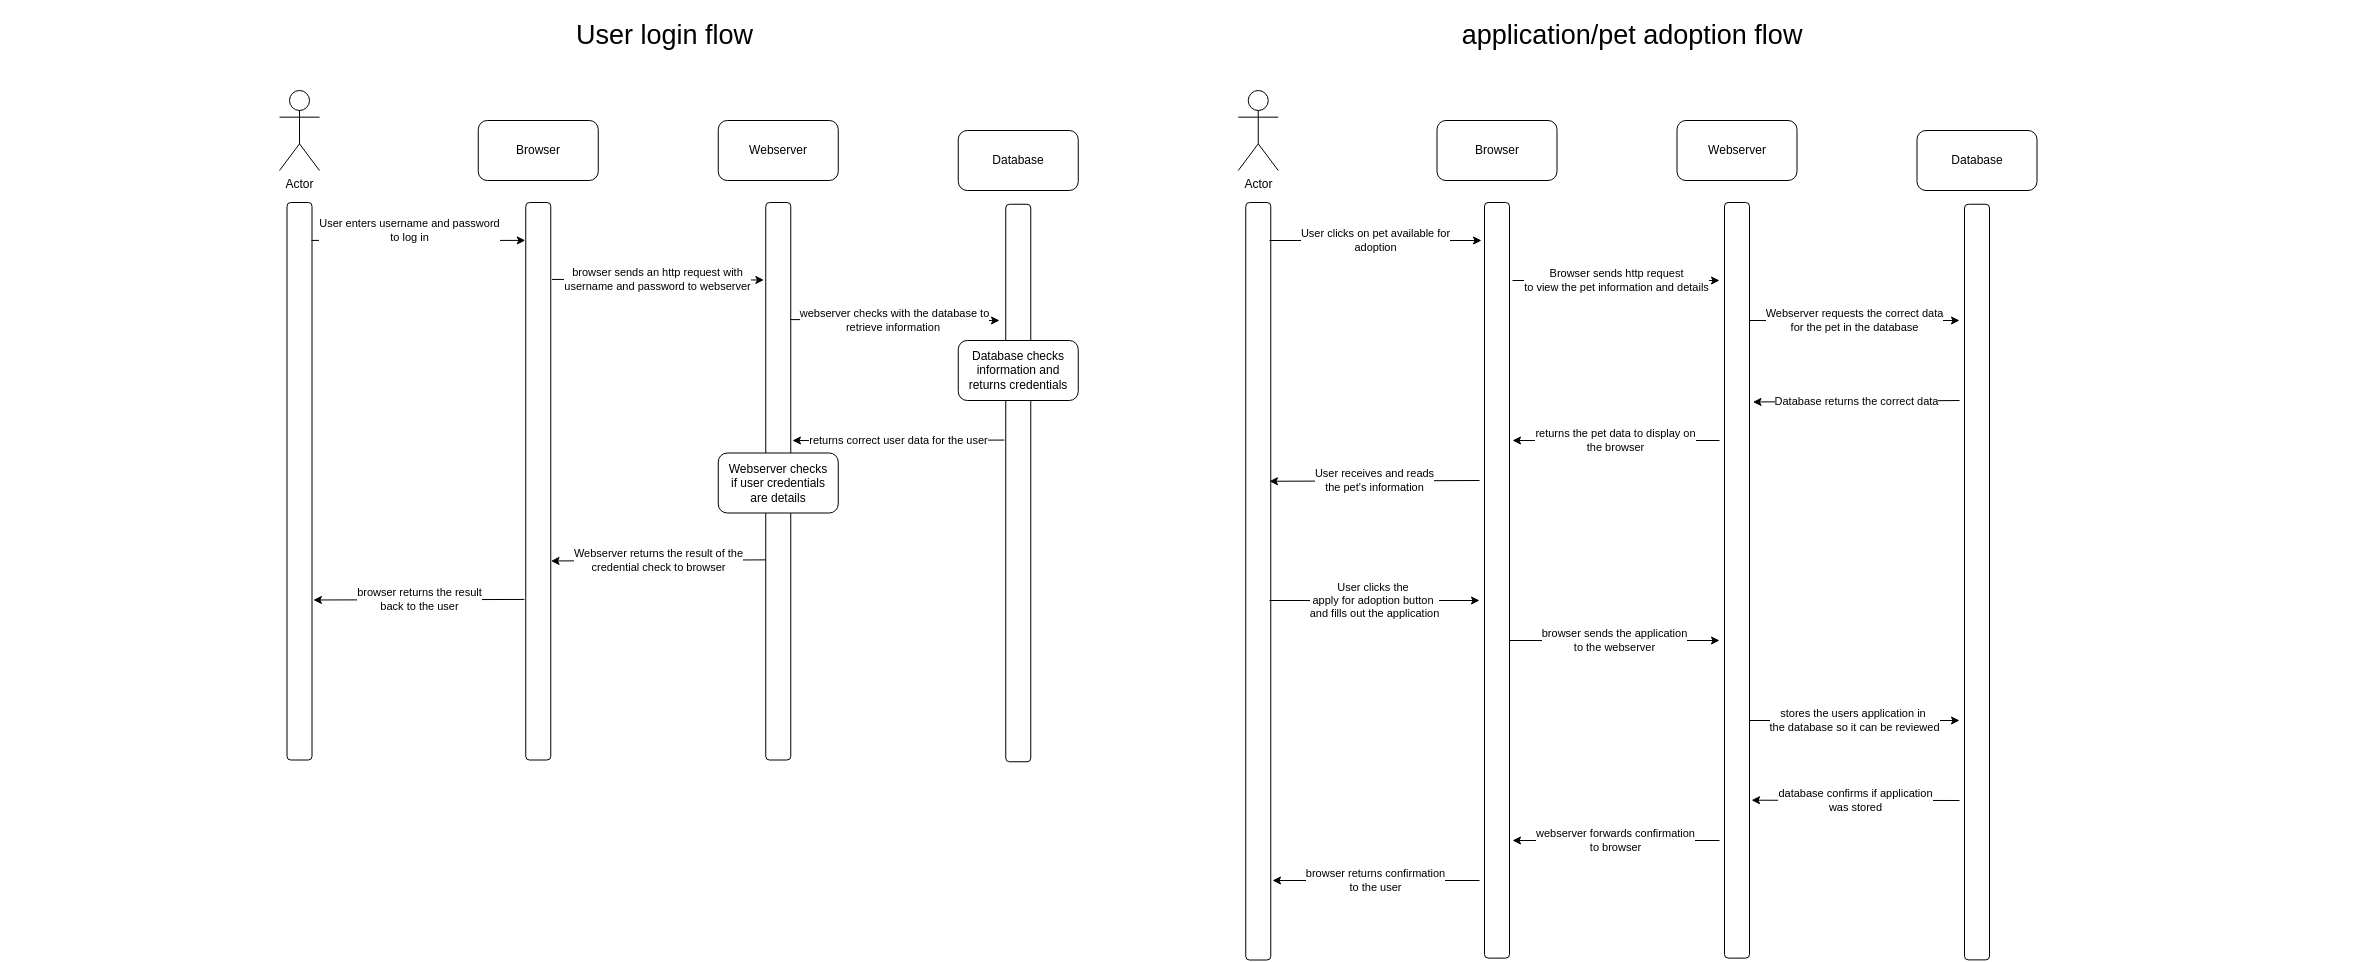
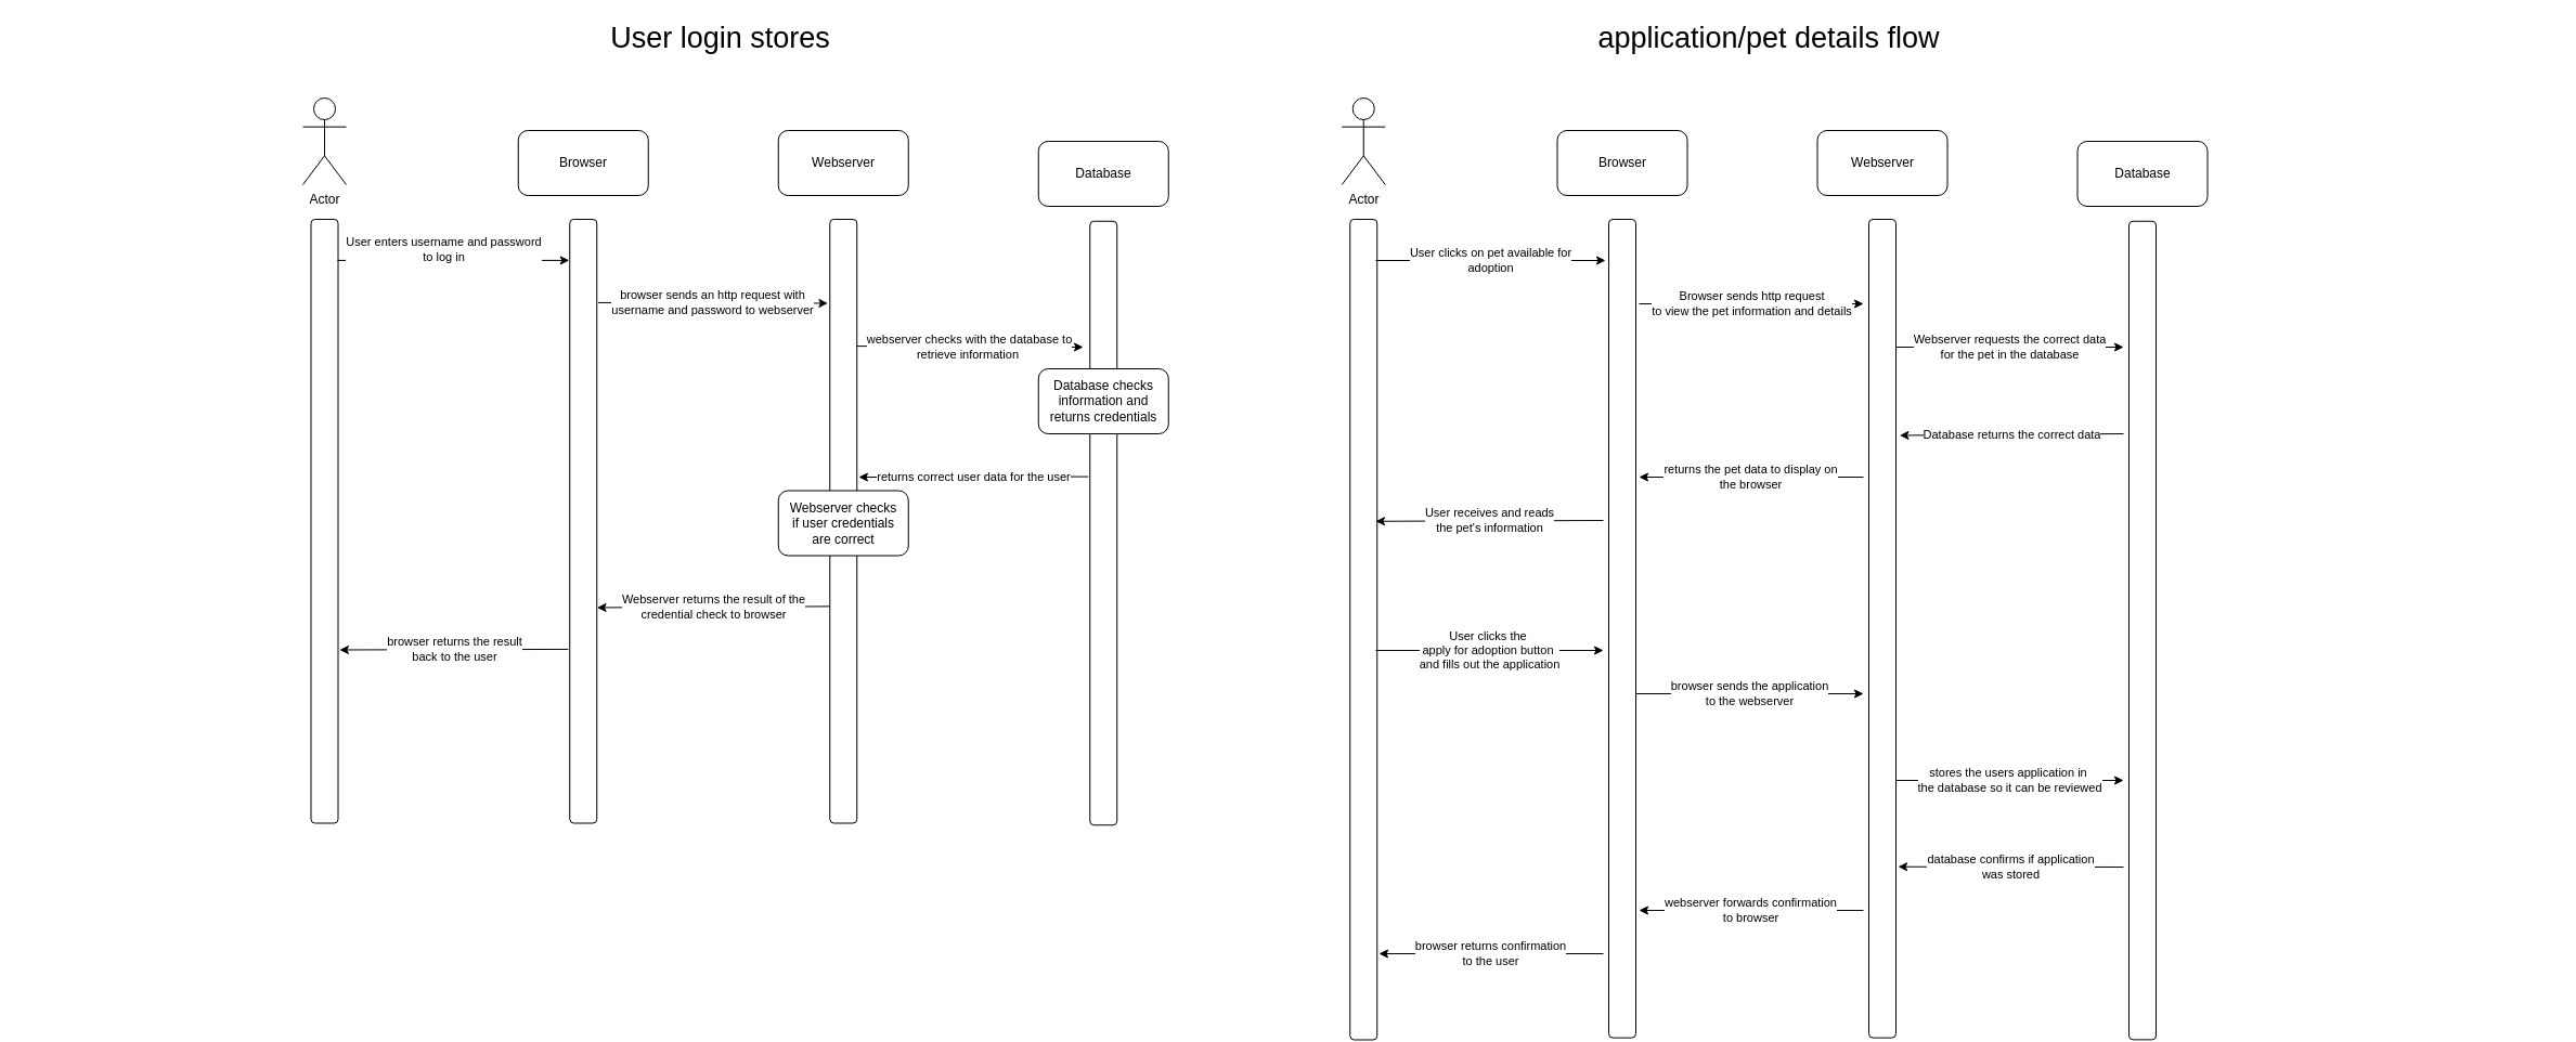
- <mxCell id="18" value="&lt;font style=&quot;font-size: 27px;&quot;&gt;User login flow&lt;/font&gt;" style="text;html=1;align=center;verticalAlign=middle;whiteSpace=wrap;rounded=0;" vertex="1" parent="1"><mxGeometry x="519" y="20" width="291.25" height="30" as="geometry" /></mxCell>
+ <mxCell id="18" value="&lt;font style=&quot;font-size: 27px;&quot;&gt;User login stores&lt;/font&gt;" style="text;html=1;align=center;verticalAlign=middle;whiteSpace=wrap;rounded=0;" vertex="1" parent="1"><mxGeometry x="519" y="20" width="291.25" height="30" as="geometry" /></mxCell>
- <mxCell id="39" value="&lt;font style=&quot;font-size: 27px;&quot;&gt;application/pet adoption&amp;nbsp;&lt;/font&gt;&lt;span style=&quot;font-size: 27px; background-color: initial;&quot;&gt;flow&lt;/span&gt;" style="text;html=1;align=center;verticalAlign=middle;whiteSpace=wrap;rounded=0;" vertex="1" parent="1"><mxGeometry x="1436.5" y="20" width="390" height="30" as="geometry" /></mxCell>
+ <mxCell id="39" value="&lt;font style=&quot;font-size: 27px;&quot;&gt;application/pet details&amp;nbsp;&lt;/font&gt;&lt;span style=&quot;font-size: 27px; background-color: initial;&quot;&gt;flow&lt;/span&gt;" style="text;html=1;align=center;verticalAlign=middle;whiteSpace=wrap;rounded=0;" vertex="1" parent="1"><mxGeometry x="1436.5" y="20" width="390" height="30" as="geometry" /></mxCell>
- <mxCell id="15" value="Webserver checks&lt;div&gt;if user credentials are&amp;nbsp;&lt;span style=&quot;background-color: initial;&quot;&gt;details&lt;/span&gt;&lt;/div&gt;" style="rounded=1;whiteSpace=wrap;html=1;" vertex="1" parent="1"><mxGeometry x="717.75" y="452.5" width="120" height="60" as="geometry" /></mxCell>
+ <mxCell id="15" value="Webserver checks&lt;div&gt;if user credentials are&amp;nbsp;&lt;span style=&quot;background-color: initial;&quot;&gt;correct&lt;/span&gt;&lt;/div&gt;" style="rounded=1;whiteSpace=wrap;html=1;" vertex="1" parent="1"><mxGeometry x="717.75" y="452.5" width="120" height="60" as="geometry" /></mxCell>
